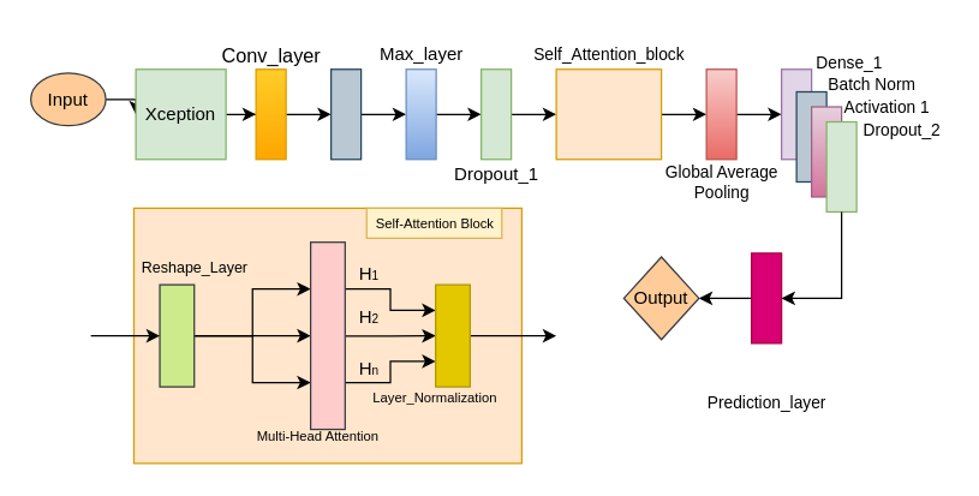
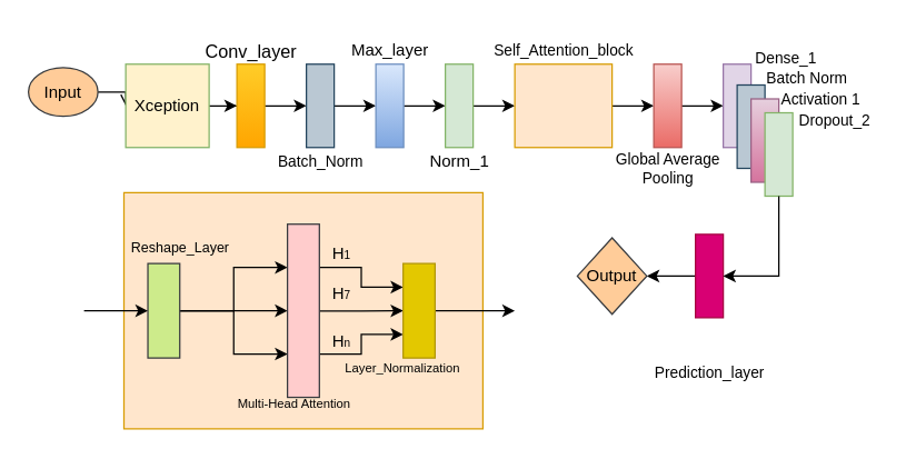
- <mxCell id="2" value="" style="edgeStyle=orthogonalEdgeStyle;rounded=0;orthogonalLoop=1;jettySize=auto;html=1;" parent="1" source="3" target="5" edge="1"><mxGeometry relative="1" as="geometry" /></mxCell>
+ <mxCell id="2" value="" style="edgeStyle=orthogonalEdgeStyle;rounded=0;orthogonalLoop=1;jettySize=auto;html=1;endArrow=open;" parent="1" source="3" target="5" edge="1"><mxGeometry relative="1" as="geometry" /></mxCell>
- <mxCell id="5" value="Xception" style="rounded=0;whiteSpace=wrap;html=1;fillColor=#d5e8d4;strokeColor=#82b366;" parent="1" vertex="1"><mxGeometry x="90" y="45.5" width="60" height="60" as="geometry" /></mxCell>
+ <mxCell id="5" value="Xception" style="rounded=0;whiteSpace=wrap;html=1;fillColor=#fff2cc;strokeColor=#82b366;" parent="1" vertex="1"><mxGeometry x="90" y="45.5" width="60" height="60" as="geometry" /></mxCell>
+ <mxCell id="38" value="&lt;font&gt;Batch_Norm&lt;/font&gt;" style="text;html=1;align=center;verticalAlign=middle;resizable=0;points=[];autosize=1;strokeColor=none;fillColor=none;fontSize=11;spacing=0;strokeWidth=3;" parent="36" vertex="1"><mxGeometry y="60" width="80" height="20" as="geometry" /></mxCell>
- <mxCell id="44" value="&lt;font&gt;Dropout_1&lt;/font&gt;" style="text;html=1;align=center;verticalAlign=middle;resizable=0;points=[];autosize=1;strokeColor=none;fillColor=none;fontSize=12;spacing=0;" parent="42" vertex="1"><mxGeometry x="-5" y="60" width="80" height="20" as="geometry" /></mxCell>
+ <mxCell id="44" value="&lt;font&gt;Norm_1&lt;/font&gt;" style="text;html=1;align=center;verticalAlign=middle;resizable=0;points=[];autosize=1;strokeColor=none;fillColor=none;fontSize=12;spacing=0;" parent="42" vertex="1"><mxGeometry x="-5" y="60" width="80" height="20" as="geometry" /></mxCell>
- <mxCell id="29" value="&lt;font&gt;Self-Attention Block&lt;/font&gt;" style="text;html=1;align=center;verticalAlign=middle;resizable=0;points=[];autosize=1;strokeColor=#d6b656;fillColor=#fff2cc;fontSize=9;spacing=-2;spacingTop=2;" parent="12" vertex="1"><mxGeometry x="183.704" width="90" height="20" as="geometry" /></mxCell>
- <mxCell id="31" value="H&lt;span style=&quot;font-size: 8px;&quot;&gt;2&lt;/span&gt;" style="text;html=1;align=center;verticalAlign=middle;resizable=0;points=[];autosize=1;strokeColor=none;fillColor=none;spacing=-2;spacingTop=-2;spacingRight=0;spacingBottom=-1;spacingLeft=-1;" parent="12" vertex="1"><mxGeometry x="175.093" y="68" width="20" height="10" as="geometry" /></mxCell>
+ <mxCell id="31" value="H&lt;span style=&quot;font-size: 8px;&quot;&gt;7&lt;/span&gt;" style="text;html=1;align=center;verticalAlign=middle;resizable=0;points=[];autosize=1;strokeColor=none;fillColor=none;spacing=-2;spacingTop=-2;spacingRight=0;spacingBottom=-1;spacingLeft=-1;" parent="12" vertex="1"><mxGeometry x="175.093" y="68" width="20" height="10" as="geometry" /></mxCell>
